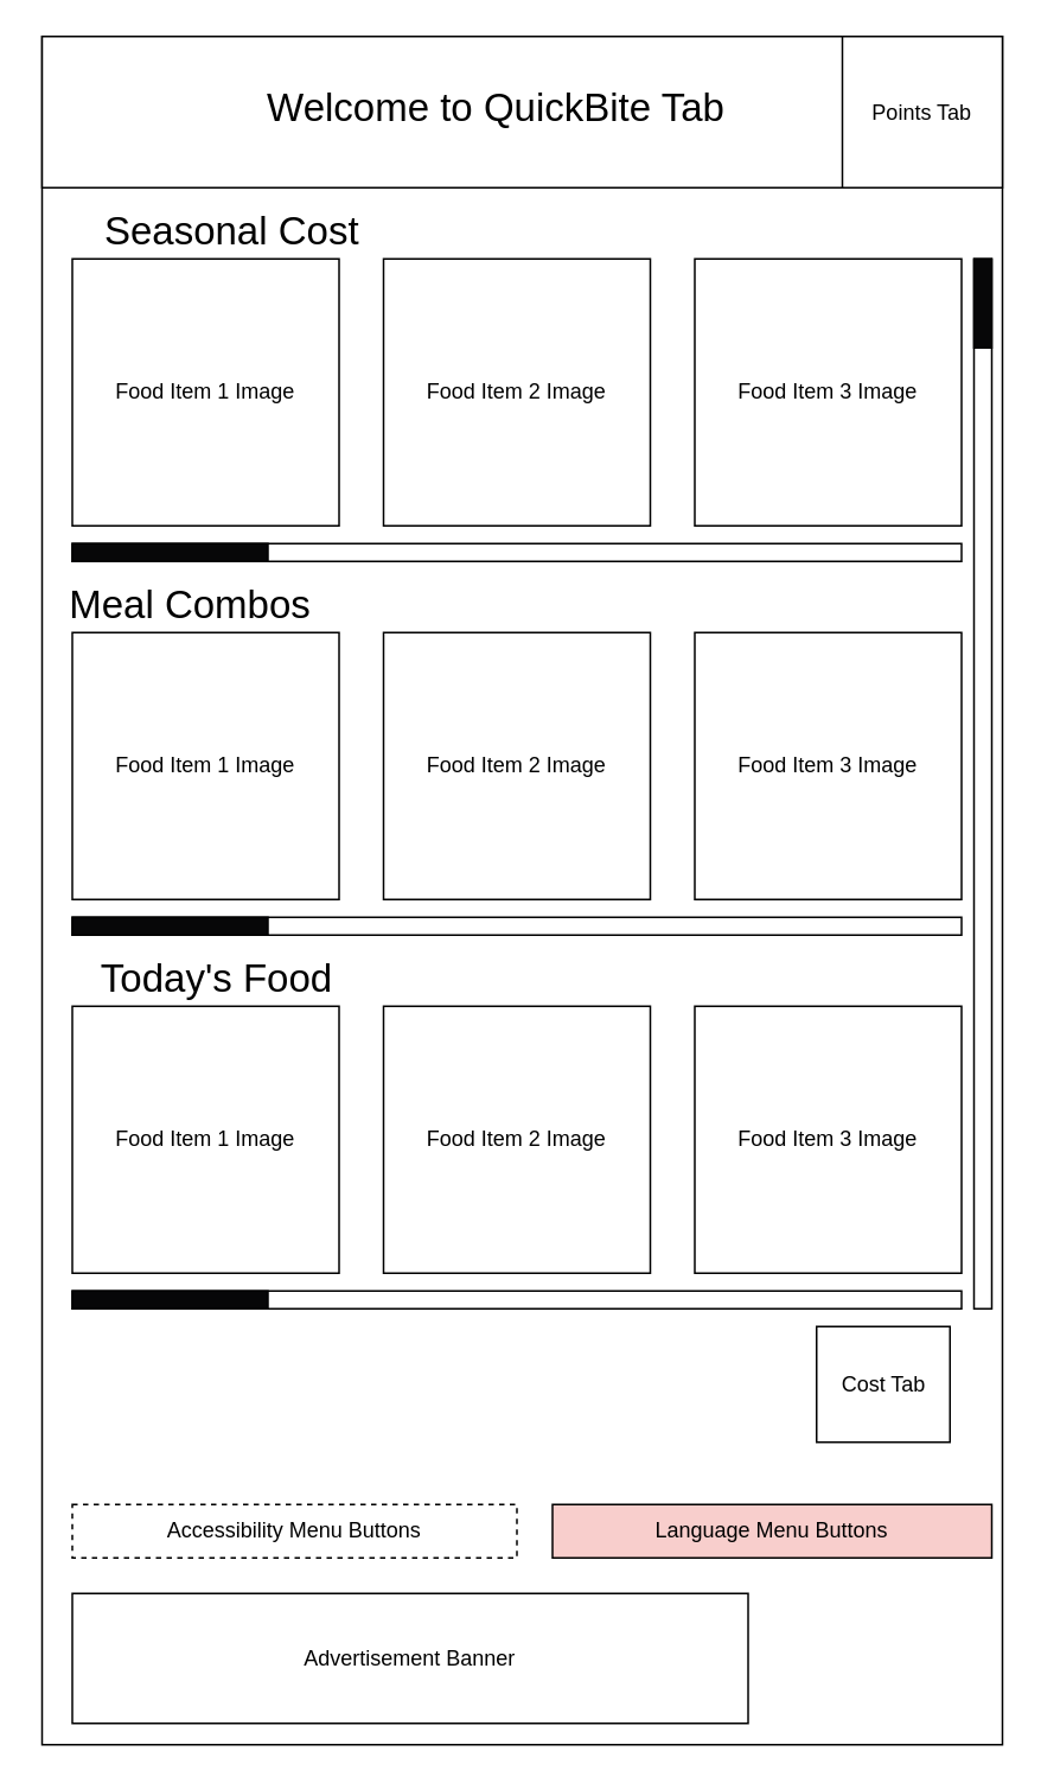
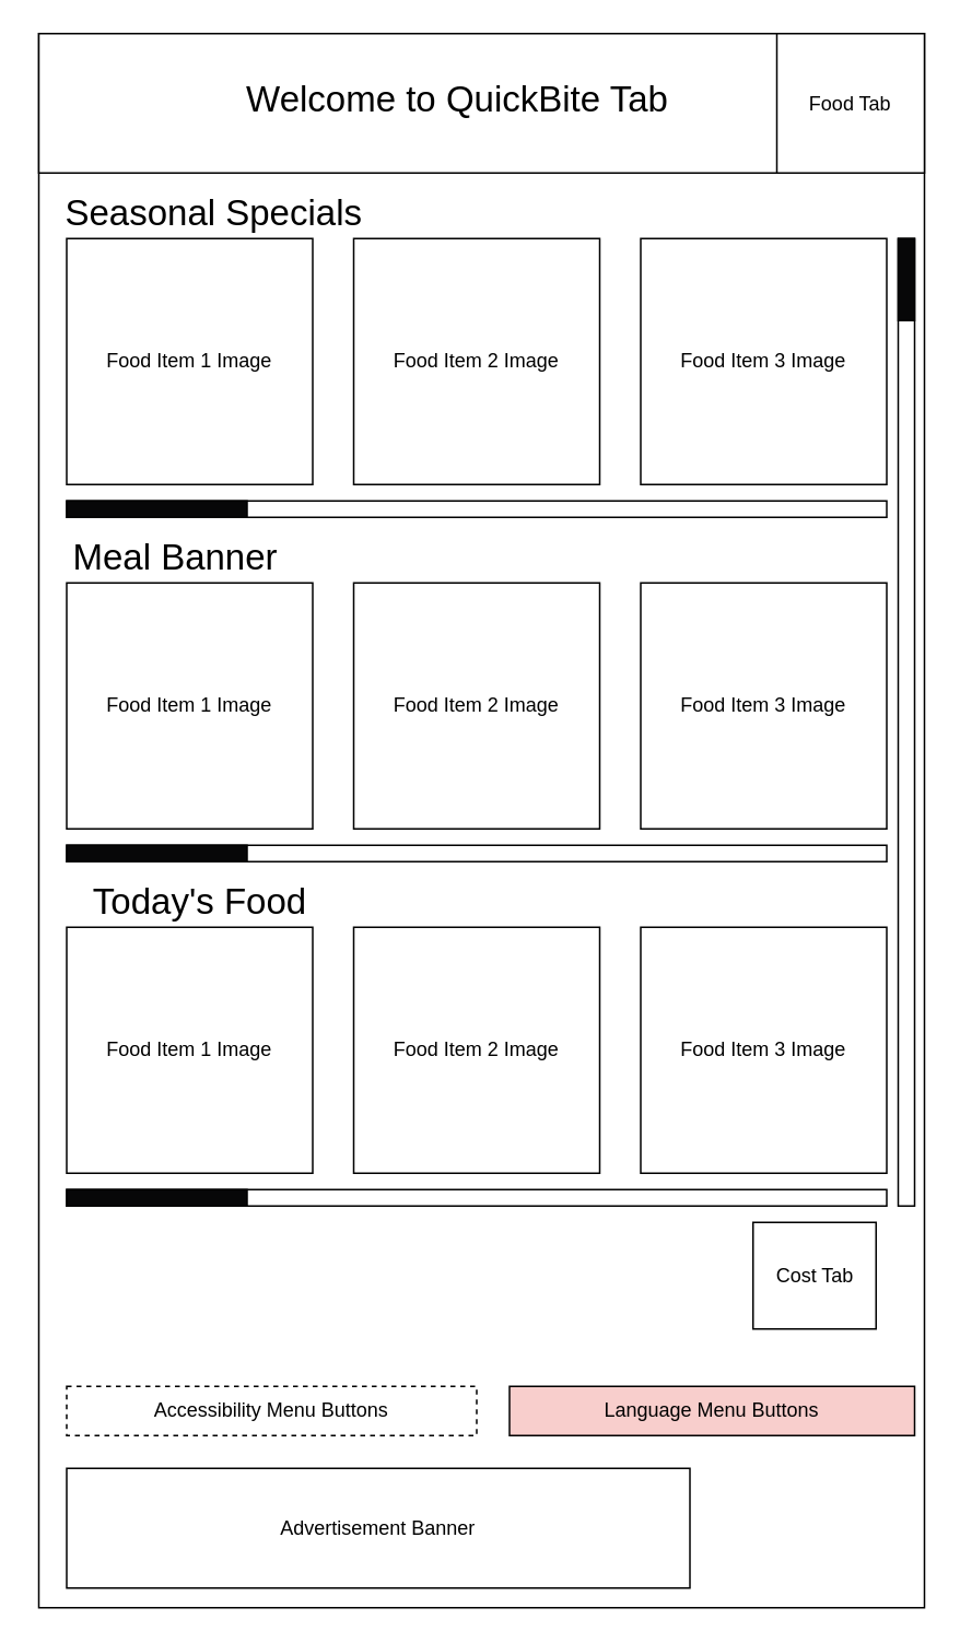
- <mxCell id="26" value="Points Tab" style="rounded=0;whiteSpace=wrap;html=1;" vertex="1" parent="1"><mxGeometry x="473" y="20" width="90" height="85" as="geometry" /></mxCell>
+ <mxCell id="26" value="Food Tab" style="rounded=0;whiteSpace=wrap;html=1;" vertex="1" parent="1"><mxGeometry x="473" y="20" width="90" height="85" as="geometry" /></mxCell>
- <mxCell id="3" value="&lt;font style=&quot;font-size: 22px;&quot;&gt;Seasonal Cost&lt;/font&gt;" style="text;html=1;strokeColor=none;fillColor=none;align=center;verticalAlign=middle;whiteSpace=wrap;rounded=0;" vertex="1" parent="1"><mxGeometry x="20" y="115" width="220" height="30" as="geometry" /></mxCell>
+ <mxCell id="3" value="&lt;font style=&quot;font-size: 22px;&quot;&gt;Seasonal Specials&lt;/font&gt;" style="text;html=1;strokeColor=none;fillColor=none;align=center;verticalAlign=middle;whiteSpace=wrap;rounded=0;" vertex="1" parent="1"><mxGeometry x="20" y="115" width="220" height="30" as="geometry" /></mxCell>
- <mxCell id="19" value="&lt;font style=&quot;font-size: 22px;&quot;&gt;Meal Combos&lt;/font&gt;" style="text;html=1;strokeColor=none;fillColor=none;align=center;verticalAlign=middle;whiteSpace=wrap;rounded=0;" vertex="1" parent="1"><mxGeometry x="23" y="325" width="167" height="30" as="geometry" /></mxCell>
+ <mxCell id="19" value="&lt;font style=&quot;font-size: 22px;&quot;&gt;Meal Banner&lt;/font&gt;" style="text;html=1;strokeColor=none;fillColor=none;align=center;verticalAlign=middle;whiteSpace=wrap;rounded=0;" vertex="1" parent="1"><mxGeometry x="23" y="325" width="167" height="30" as="geometry" /></mxCell>
